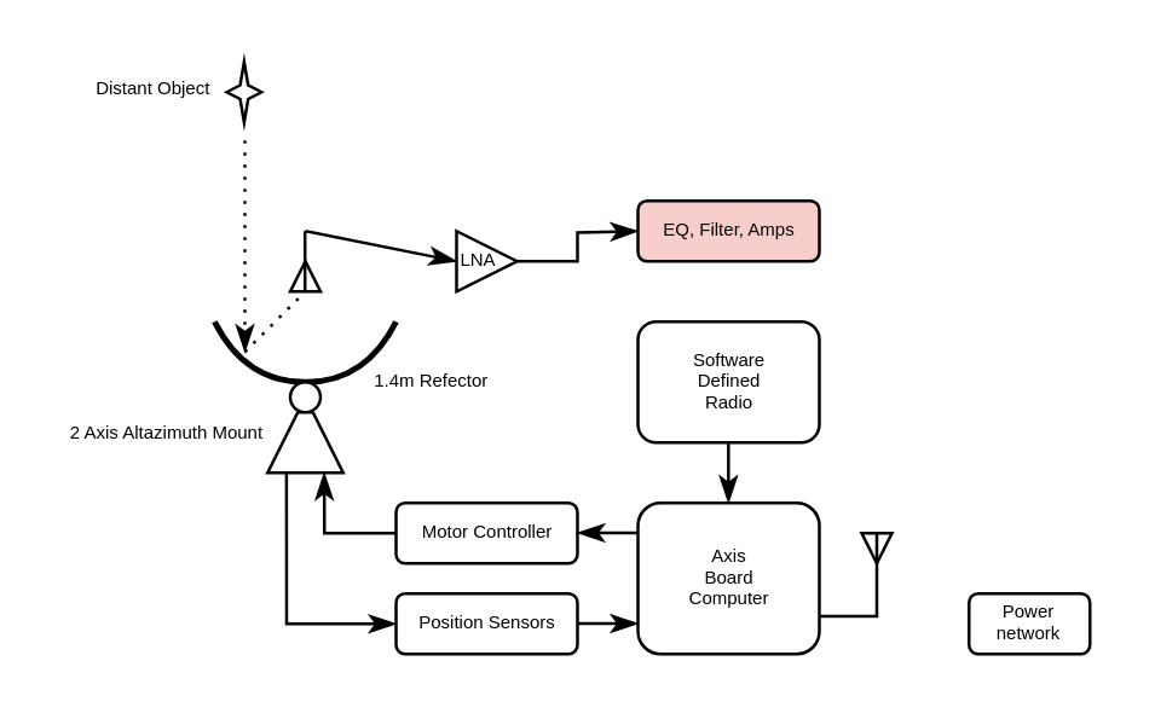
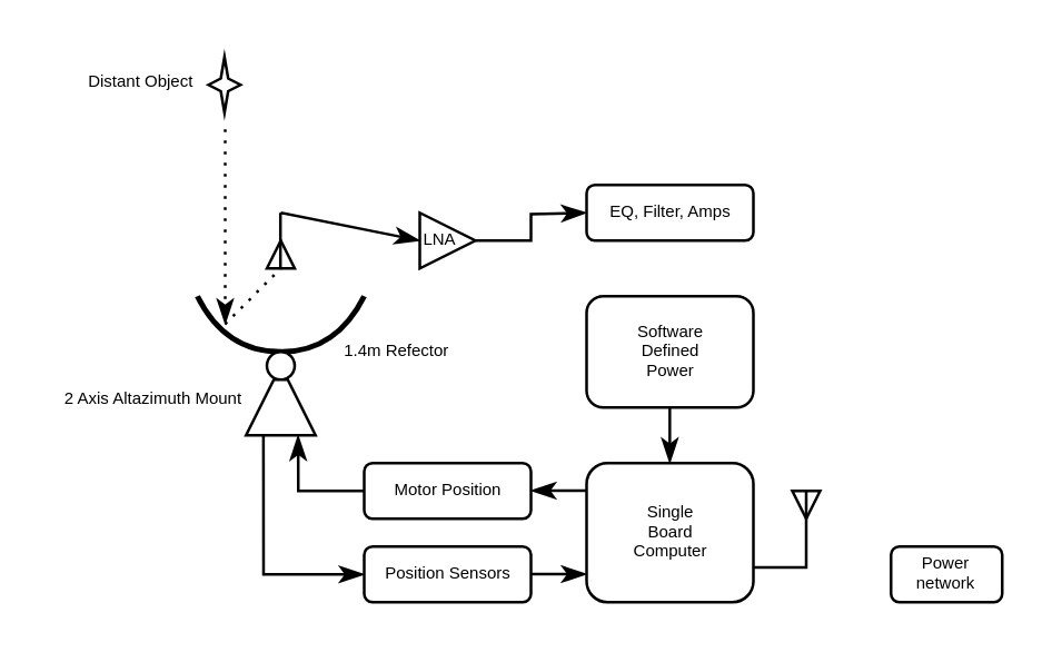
- <mxCell id="16" value="EQ, Filter, Amps" style="rounded=1;whiteSpace=wrap;html=1;fontSize=6;strokeWidth=1;fillColor=#f8cecc;" vertex="1" parent="1"><mxGeometry x="210.5" y="66" width="60" height="20" as="geometry" /></mxCell>
+ <mxCell id="16" value="EQ, Filter, Amps" style="rounded=1;whiteSpace=wrap;html=1;fontSize=6;strokeWidth=1;" vertex="1" parent="1"><mxGeometry x="210.5" y="66" width="60" height="20" as="geometry" /></mxCell>
- <mxCell id="17" value="Software&lt;br&gt;Defined&lt;br&gt;Radio" style="rounded=1;whiteSpace=wrap;html=1;fontSize=6;strokeWidth=1;" vertex="1" parent="1"><mxGeometry x="210.5" y="106" width="60" height="40" as="geometry" /></mxCell>
+ <mxCell id="17" value="Software&lt;br&gt;Defined&lt;br&gt;Power" style="rounded=1;whiteSpace=wrap;html=1;fontSize=6;strokeWidth=1;" vertex="1" parent="1"><mxGeometry x="210.5" y="106" width="60" height="40" as="geometry" /></mxCell>
- <mxCell id="20" value="Motor Controller" style="rounded=1;whiteSpace=wrap;html=1;fontSize=6;strokeWidth=1;" vertex="1" parent="1"><mxGeometry x="130.5" y="166" width="60" height="20" as="geometry" /></mxCell>
+ <mxCell id="20" value="Motor Position" style="rounded=1;whiteSpace=wrap;html=1;fontSize=6;strokeWidth=1;" vertex="1" parent="1"><mxGeometry x="130.5" y="166" width="60" height="20" as="geometry" /></mxCell>
- <mxCell id="18" value="Axis&lt;br&gt;Board&lt;br&gt;Computer" style="rounded=1;whiteSpace=wrap;html=1;fontSize=6;strokeWidth=1;verticalAlign=middle;" vertex="1" parent="1"><mxGeometry x="210.5" y="166" width="60" height="50" as="geometry" /></mxCell>
+ <mxCell id="18" value="Single&lt;br&gt;Board&lt;br&gt;Computer" style="rounded=1;whiteSpace=wrap;html=1;fontSize=6;strokeWidth=1;verticalAlign=middle;" vertex="1" parent="1"><mxGeometry x="210.5" y="166" width="60" height="50" as="geometry" /></mxCell>
